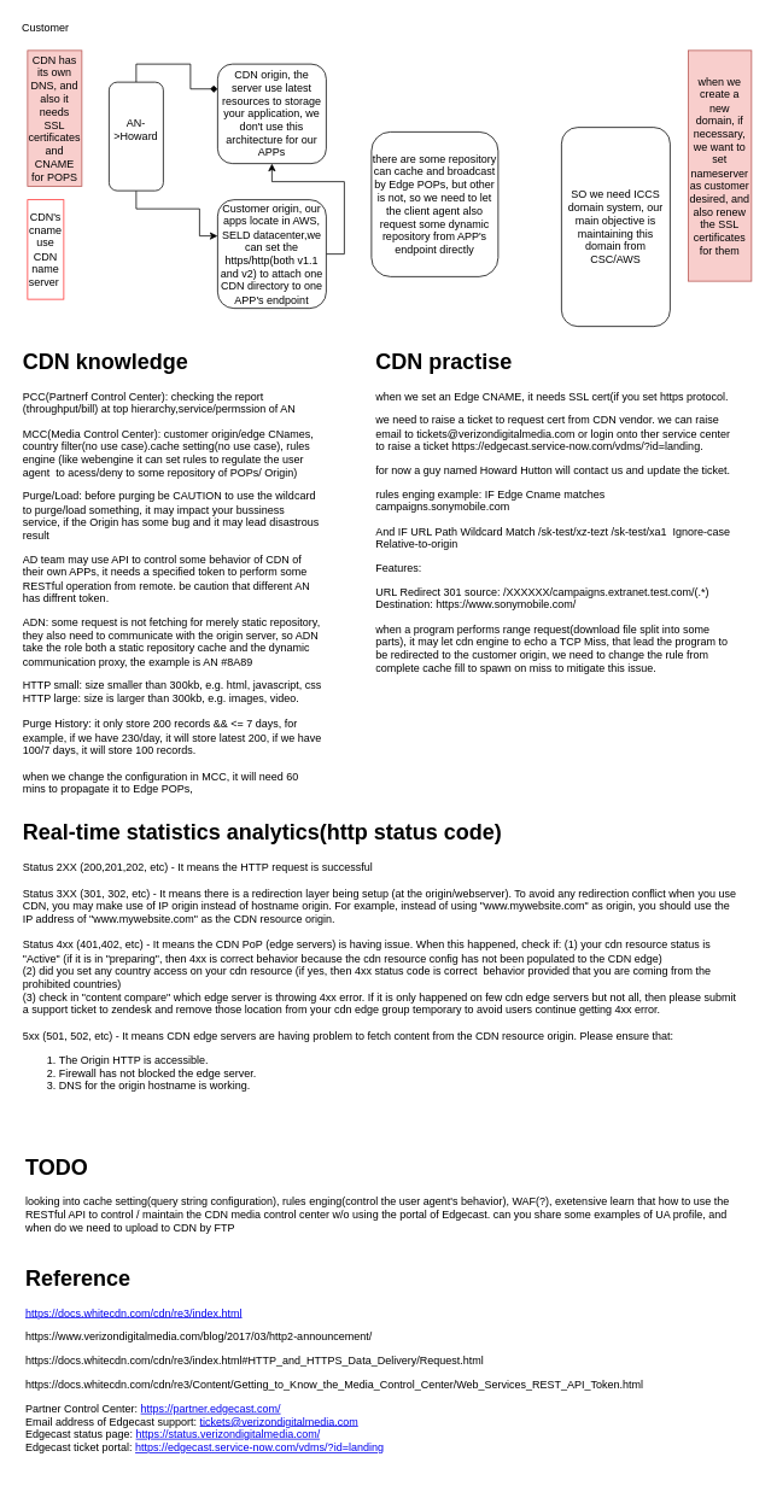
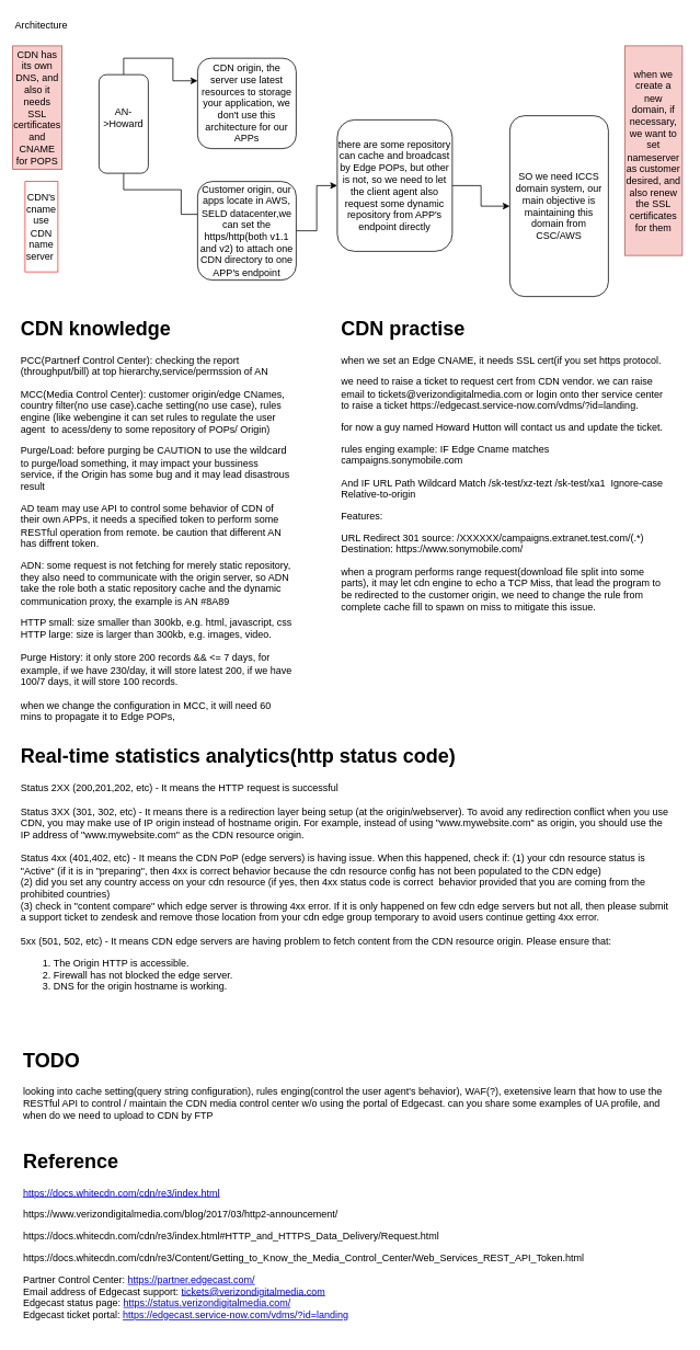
- <mxCell id="2" value="Customer" style="text;html=1;strokeColor=none;fillColor=none;align=center;verticalAlign=middle;whiteSpace=wrap;rounded=0;" parent="1" vertex="1"><mxGeometry x="30" y="20" width="40" height="20" as="geometry" /></mxCell>
+ <mxCell id="2" value="Architecture" style="text;html=1;strokeColor=none;fillColor=none;align=center;verticalAlign=middle;whiteSpace=wrap;rounded=0;" parent="1" vertex="1"><mxGeometry x="30" y="20" width="40" height="20" as="geometry" /></mxCell>
- <mxCell id="4" style="edgeStyle=orthogonalEdgeStyle;rounded=0;orthogonalLoop=1;jettySize=auto;html=1;exitX=0.5;exitY=0;exitDx=0;exitDy=0;entryX=0;entryY=0.25;entryDx=0;entryDy=0;endArrow=diamond;" parent="1" source="5" target="8" edge="1"><mxGeometry relative="1" as="geometry" /></mxCell>
+ <mxCell id="4" style="edgeStyle=orthogonalEdgeStyle;rounded=0;orthogonalLoop=1;jettySize=auto;html=1;exitX=0.5;exitY=0;exitDx=0;exitDy=0;entryX=0;entryY=0.25;entryDx=0;entryDy=0;" parent="1" source="5" target="8" edge="1"><mxGeometry relative="1" as="geometry" /></mxCell>
- <mxCell id="6" value="CDN has its own DNS, and also it needs SSL certificates and CNAME for POPS" style="text;html=1;strokeColor=#b85450;fillColor=#f8cecc;align=center;verticalAlign=middle;whiteSpace=wrap;rounded=0;" parent="1" vertex="1"><mxGeometry x="30" y="55" width="60" height="150" as="geometry" /></mxCell>
+ <mxCell id="6" value="CDN has its own DNS, and also it needs SSL certificates and CNAME for POPS" style="text;html=1;strokeColor=#b85450;fillColor=#f8cecc;align=center;verticalAlign=middle;whiteSpace=wrap;rounded=0;" parent="1" vertex="1"><mxGeometry x="15" y="55" width="60" height="150" as="geometry" /></mxCell>
- <mxCell id="9" style="edgeStyle=orthogonalEdgeStyle;rounded=0;orthogonalLoop=1;jettySize=auto;html=1;exitX=1;exitY=0.5;exitDx=0;exitDy=0;" parent="1" source="10" target="8" edge="1"><mxGeometry relative="1" as="geometry"><mxPoint x="470" y="280" as="targetPoint" /></mxGeometry></mxCell>
+ <mxCell id="9" style="edgeStyle=orthogonalEdgeStyle;rounded=0;orthogonalLoop=1;jettySize=auto;html=1;exitX=1;exitY=0.5;exitDx=0;exitDy=0;" parent="1" source="10" target="12" edge="1"><mxGeometry relative="1" as="geometry"><mxPoint x="470" y="280" as="targetPoint" /></mxGeometry></mxCell>
+ <mxCell id="11" style="edgeStyle=orthogonalEdgeStyle;rounded=0;orthogonalLoop=1;jettySize=auto;html=1;" parent="1" source="12" target="13" edge="1"><mxGeometry relative="1" as="geometry"><mxPoint x="620" y="250" as="targetPoint" /></mxGeometry></mxCell>
- <mxCell id="3" style="edgeStyle=orthogonalEdgeStyle;rounded=0;orthogonalLoop=1;jettySize=auto;html=1;exitX=0.5;exitY=1;exitDx=0;exitDy=0;" parent="1" source="5" target="10" edge="1"><mxGeometry relative="1" as="geometry"><mxPoint x="230" y="280" as="targetPoint" /><Array as="points"><mxPoint x="150" y="230" /><mxPoint x="220" y="230" /><mxPoint x="220" y="260" /></Array></mxGeometry></mxCell>
+ <mxCell id="3" style="edgeStyle=orthogonalEdgeStyle;rounded=0;orthogonalLoop=1;jettySize=auto;html=1;exitX=0.5;exitY=1;exitDx=0;exitDy=0;endArrow=none;" parent="1" source="5" target="10" edge="1"><mxGeometry relative="1" as="geometry"><mxPoint x="230" y="280" as="targetPoint" /><Array as="points"><mxPoint x="150" y="230" /><mxPoint x="220" y="230" /><mxPoint x="220" y="260" /></Array></mxGeometry></mxCell>
